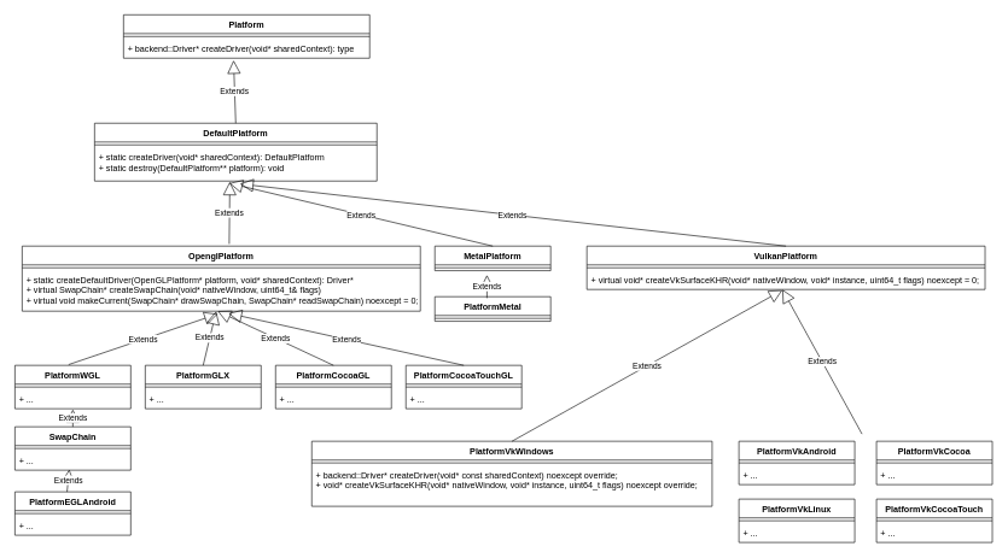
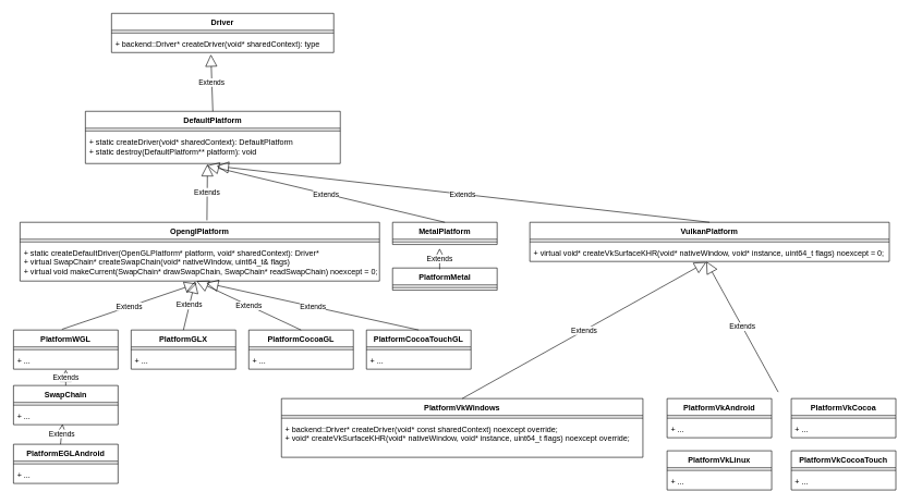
- <mxCell id="8" value="Platform" style="swimlane;fontStyle=1;align=center;verticalAlign=top;childLayout=stackLayout;horizontal=1;startSize=26;horizontalStack=0;resizeParent=1;resizeParentMax=0;resizeLast=0;collapsible=1;marginBottom=0;" vertex="1" parent="1"><mxGeometry x="170" y="20" width="340" height="60" as="geometry" /></mxCell>
+ <mxCell id="8" value="Driver" style="swimlane;fontStyle=1;align=center;verticalAlign=top;childLayout=stackLayout;horizontal=1;startSize=26;horizontalStack=0;resizeParent=1;resizeParentMax=0;resizeLast=0;collapsible=1;marginBottom=0;" vertex="1" parent="1"><mxGeometry x="170" y="20" width="340" height="60" as="geometry" /></mxCell>
